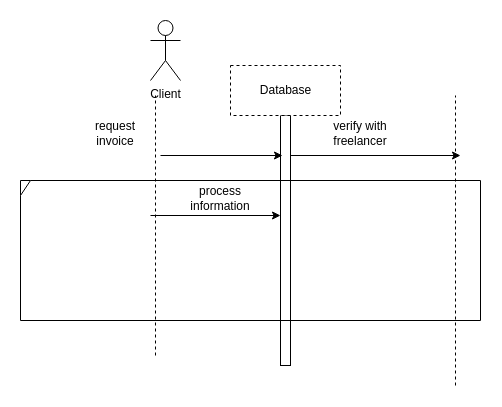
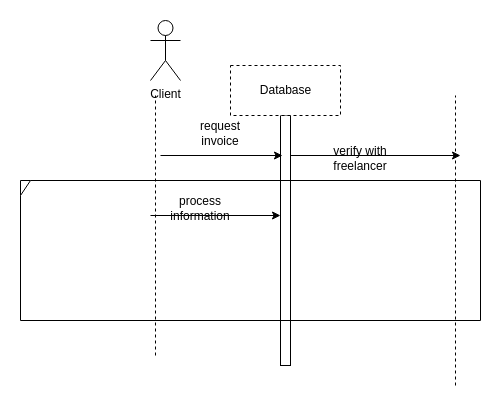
- <mxCell id="7" value="request invoice" style="text;html=1;strokeColor=none;fillColor=none;align=center;verticalAlign=middle;whiteSpace=wrap;rounded=0;" vertex="1" parent="1"><mxGeometry x="85" y="115" width="60" height="35" as="geometry" /></mxCell>
+ <mxCell id="7" value="request invoice" style="text;html=1;strokeColor=none;fillColor=none;align=center;verticalAlign=middle;whiteSpace=wrap;rounded=0;" vertex="1" parent="1"><mxGeometry x="190" y="115" width="60" height="35" as="geometry" /></mxCell>
- <mxCell id="12" value="verify with freelancer" style="text;html=1;strokeColor=none;fillColor=none;align=center;verticalAlign=middle;whiteSpace=wrap;rounded=0;" vertex="1" parent="1"><mxGeometry x="320" y="118.5" width="80" height="28" as="geometry" /></mxCell>
+ <mxCell id="12" value="verify with freelancer" style="text;html=1;strokeColor=none;fillColor=none;align=center;verticalAlign=middle;whiteSpace=wrap;rounded=0;" vertex="1" parent="1"><mxGeometry x="320" y="143.5" width="80" height="28" as="geometry" /></mxCell>
- <mxCell id="10" value="process information" style="text;html=1;strokeColor=none;fillColor=none;align=center;verticalAlign=middle;whiteSpace=wrap;rounded=0;" vertex="1" parent="1"><mxGeometry x="180" y="185" width="80" height="25" as="geometry" /></mxCell>
+ <mxCell id="10" value="process information" style="text;html=1;strokeColor=none;fillColor=none;align=center;verticalAlign=middle;whiteSpace=wrap;rounded=0;" vertex="1" parent="1"><mxGeometry x="160" y="195" width="80" height="25" as="geometry" /></mxCell>
